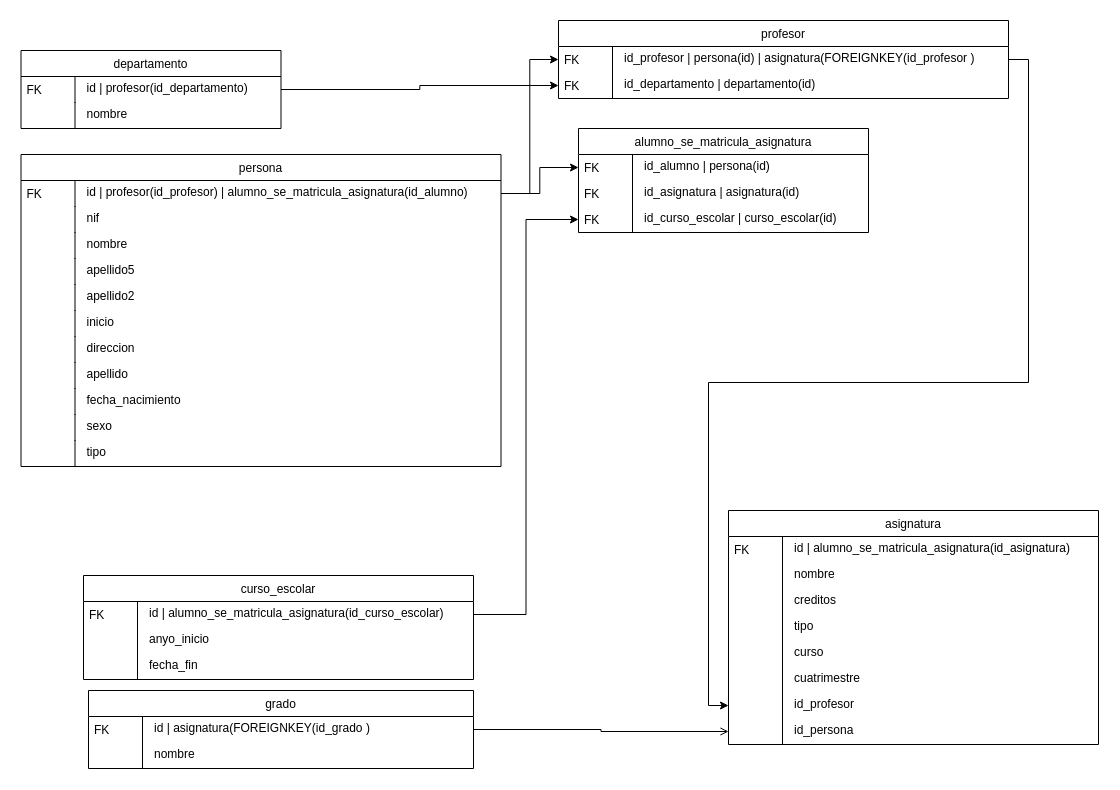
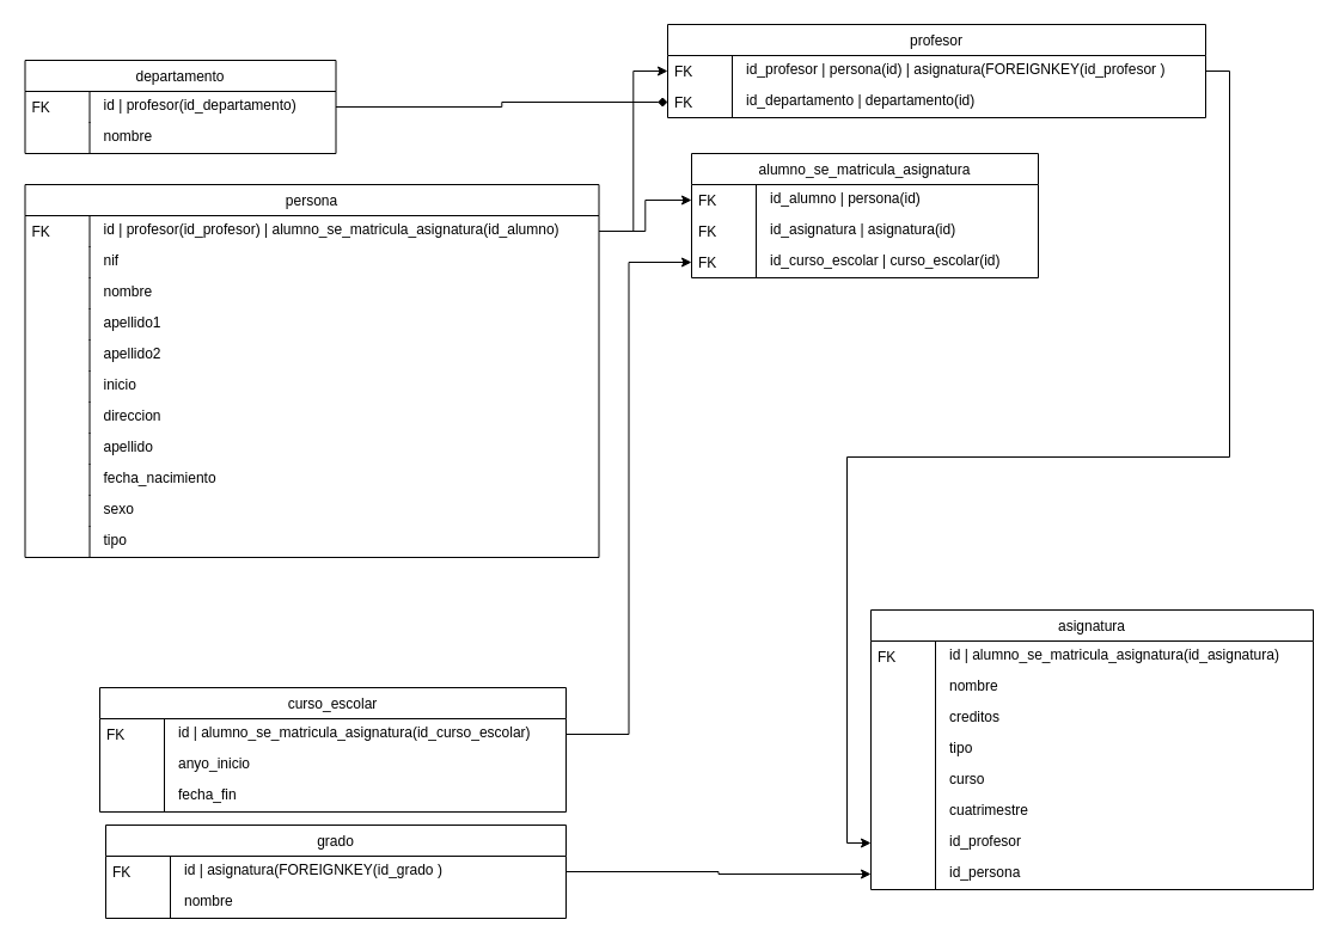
- <mxCell id="74" style="edgeStyle=orthogonalEdgeStyle;rounded=0;orthogonalLoop=1;jettySize=auto;html=1;exitX=1;exitY=0.5;exitDx=0;exitDy=0;" edge="1" parent="1" source="3" target="33"><mxGeometry relative="1" as="geometry" /></mxCell>
+ <mxCell id="74" style="edgeStyle=orthogonalEdgeStyle;rounded=0;orthogonalLoop=1;jettySize=auto;html=1;exitX=1;exitY=0.5;exitDx=0;exitDy=0;endArrow=diamond;" edge="1" parent="1" source="3" target="33"><mxGeometry relative="1" as="geometry" /></mxCell>
- <mxCell id="14" value="apellido5" style="shape=partialRectangle;top=0;left=0;right=0;bottom=0;align=left;verticalAlign=top;spacingTop=-2;fillColor=none;spacingLeft=64;spacingRight=4;overflow=hidden;rotatable=0;points=[[0,0.5],[1,0.5]];portConstraint=eastwest;dropTarget=0;" vertex="1" parent="7"><mxGeometry y="104" width="480" height="26" as="geometry" /></mxCell>
+ <mxCell id="14" value="apellido1" style="shape=partialRectangle;top=0;left=0;right=0;bottom=0;align=left;verticalAlign=top;spacingTop=-2;fillColor=none;spacingLeft=64;spacingRight=4;overflow=hidden;rotatable=0;points=[[0,0.5],[1,0.5]];portConstraint=eastwest;dropTarget=0;" vertex="1" parent="7"><mxGeometry y="104" width="480" height="26" as="geometry" /></mxCell>
- <mxCell id="75" style="edgeStyle=orthogonalEdgeStyle;rounded=0;orthogonalLoop=1;jettySize=auto;html=1;exitX=1;exitY=0.5;exitDx=0;exitDy=0;endArrow=open;" edge="1" parent="1" source="36" target="55"><mxGeometry relative="1" as="geometry" /></mxCell>
+ <mxCell id="75" style="edgeStyle=orthogonalEdgeStyle;rounded=0;orthogonalLoop=1;jettySize=auto;html=1;exitX=1;exitY=0.5;exitDx=0;exitDy=0;" edge="1" parent="1" source="36" target="55"><mxGeometry relative="1" as="geometry" /></mxCell>
